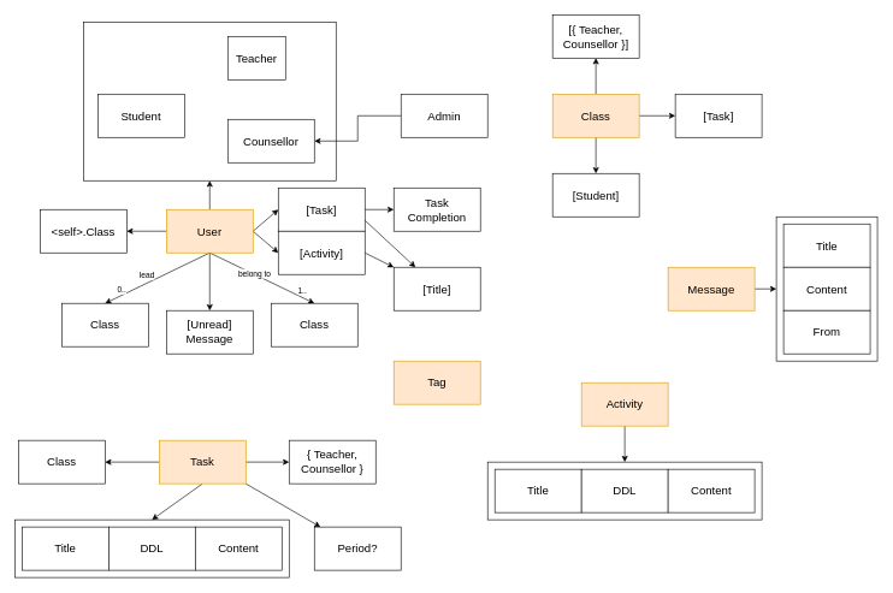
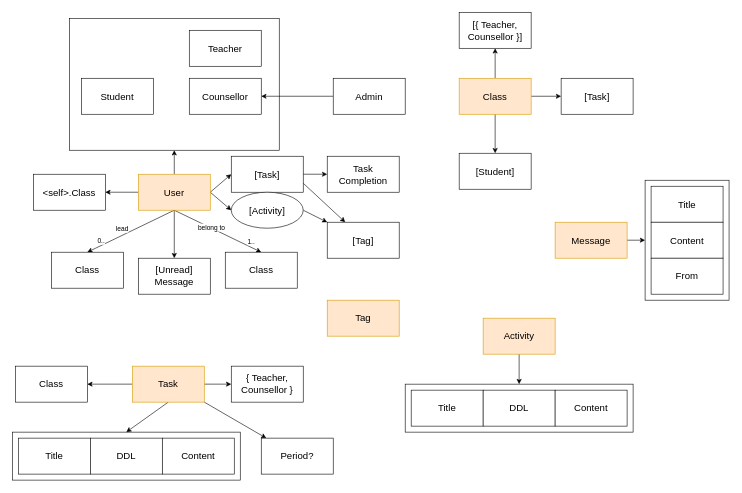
- <mxCell id="6" value="Teacher" style="rounded=0;whiteSpace=wrap;html=1;fontSize=16;" vertex="1" parent="1"><mxGeometry x="315" y="50" width="80" height="60" as="geometry" /></mxCell>
+ <mxCell id="6" value="Teacher" style="rounded=0;whiteSpace=wrap;html=1;fontSize=16;" vertex="1" parent="1"><mxGeometry x="315" y="50" width="120" height="60" as="geometry" /></mxCell>
- <mxCell id="7" value="Counsellor" style="rounded=0;whiteSpace=wrap;html=1;fontSize=16;" vertex="1" parent="1"><mxGeometry x="315" y="165" width="120" height="60" as="geometry" /></mxCell>
+ <mxCell id="7" value="Counsellor" style="rounded=0;whiteSpace=wrap;html=1;fontSize=16;" vertex="1" parent="1"><mxGeometry x="315" y="130" width="120" height="60" as="geometry" /></mxCell>
- <mxCell id="23" value="[Student]" style="rounded=0;whiteSpace=wrap;html=1;fontSize=16;" vertex="1" parent="1"><mxGeometry x="765" y="240" width="120" height="60" as="geometry" /></mxCell>
+ <mxCell id="23" value="[Student]" style="rounded=0;whiteSpace=wrap;html=1;fontSize=16;" vertex="1" parent="1"><mxGeometry x="765" y="255" width="120" height="60" as="geometry" /></mxCell>
- <mxCell id="55" value="[Activity]" style="rounded=0;whiteSpace=wrap;html=1;fontSize=16;" vertex="1" parent="1"><mxGeometry x="385" y="320" width="120" height="60" as="geometry" /></mxCell>
+ <mxCell id="55" value="[Activity]" style="ellipse;whiteSpace=wrap;html=1;fontSize=16;" vertex="1" parent="1"><mxGeometry x="385" y="320" width="120" height="60" as="geometry" /></mxCell>
- <mxCell id="62" value="[Title]" style="rounded=0;whiteSpace=wrap;html=1;fontSize=16;" vertex="1" parent="1"><mxGeometry x="545" y="370" width="120" height="60" as="geometry" /></mxCell>
+ <mxCell id="62" value="[Tag]" style="rounded=0;whiteSpace=wrap;html=1;fontSize=16;" vertex="1" parent="1"><mxGeometry x="545" y="370" width="120" height="60" as="geometry" /></mxCell>
- <mxCell id="44" value="{ Teacher,&lt;div&gt;Counsellor }&lt;/div&gt;" style="rounded=0;whiteSpace=wrap;html=1;fontSize=16;" vertex="1" parent="1"><mxGeometry x="400" y="610" width="120" height="60" as="geometry" /></mxCell>
+ <mxCell id="44" value="{ Teacher,&lt;div&gt;Counsellor }&lt;/div&gt;" style="rounded=0;whiteSpace=wrap;html=1;fontSize=16;" vertex="1" parent="1"><mxGeometry x="385" y="610" width="120" height="60" as="geometry" /></mxCell>
